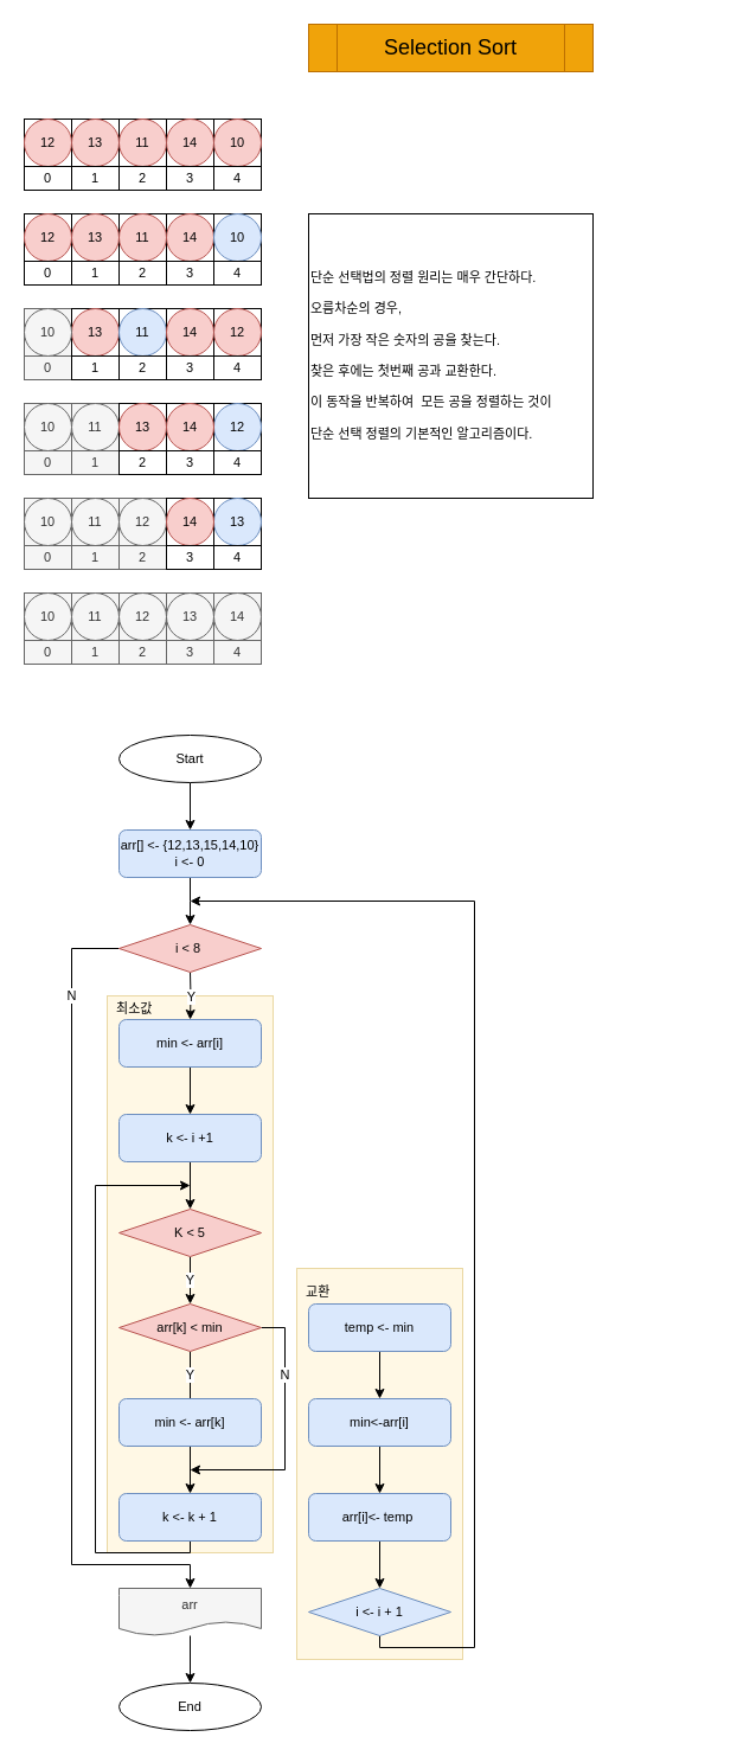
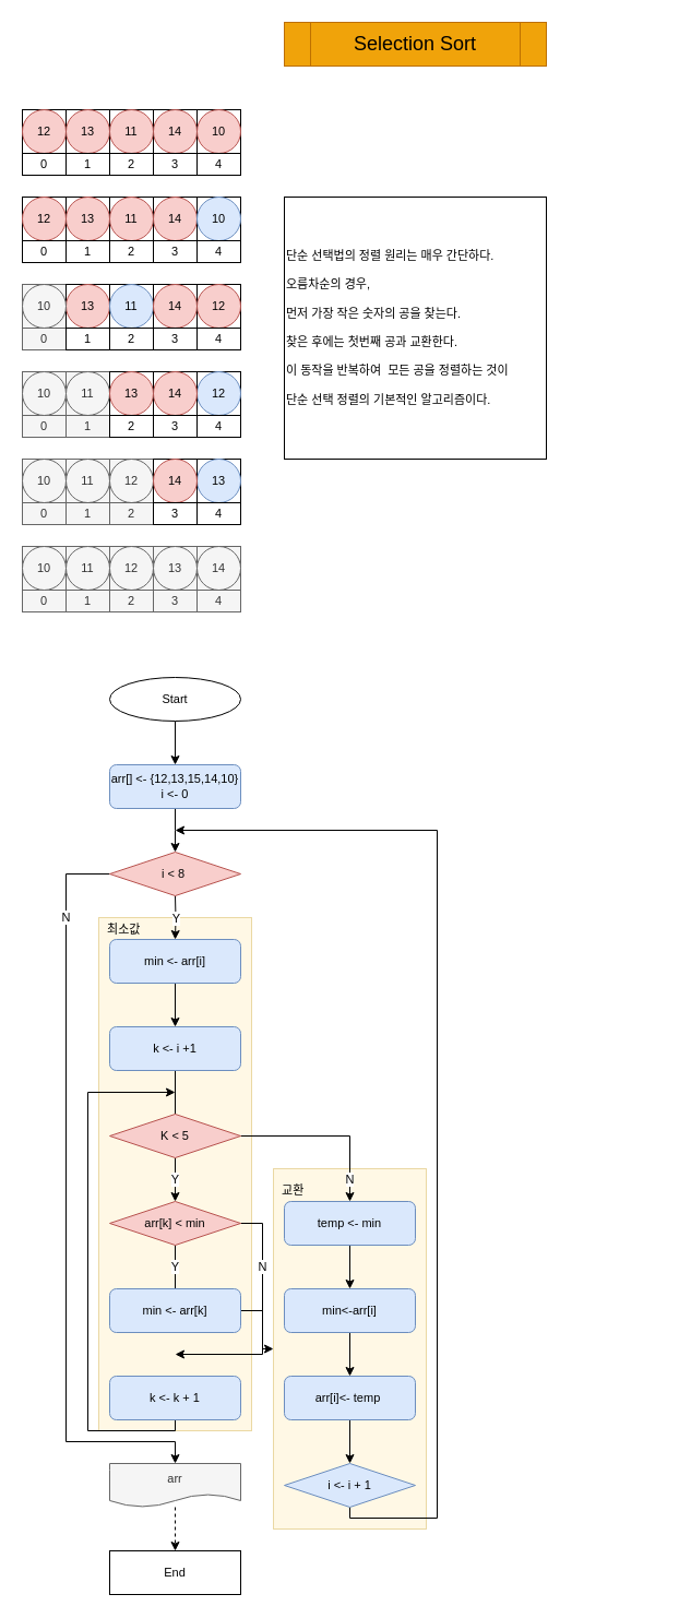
- <mxCell id="121" style="edgeStyle=orthogonalEdgeStyle;rounded=0;orthogonalLoop=1;jettySize=auto;html=1;entryX=0.5;entryY=0;entryDx=0;entryDy=0;fontSize=11;" edge="1" parent="1" source="122" target="125"><mxGeometry relative="1" as="geometry" /></mxCell>
+ <mxCell id="121" style="edgeStyle=orthogonalEdgeStyle;rounded=0;orthogonalLoop=1;jettySize=auto;html=1;entryX=0.5;entryY=0;entryDx=0;entryDy=0;fontSize=11;endArrow=none;" edge="1" parent="1" source="122" target="125"><mxGeometry relative="1" as="geometry" /></mxCell>
+ <mxCell id="123" value="N" style="edgeStyle=orthogonalEdgeStyle;rounded=0;orthogonalLoop=1;jettySize=auto;html=1;entryX=0.5;entryY=0;entryDx=0;entryDy=0;fontSize=11;" edge="1" parent="1" source="125" target="114"><mxGeometry x="0.75" relative="1" as="geometry"><mxPoint as="offset" /></mxGeometry></mxCell>
- <mxCell id="102" style="edgeStyle=orthogonalEdgeStyle;rounded=0;orthogonalLoop=1;jettySize=auto;html=1;entryX=0.5;entryY=0;entryDx=0;entryDy=0;fontSize=11;" edge="1" parent="1" source="103" target="127"><mxGeometry relative="1" as="geometry" /></mxCell>
+ <mxCell id="102" style="edgeStyle=orthogonalEdgeStyle;rounded=0;orthogonalLoop=1;jettySize=auto;html=1;fontSize=11;" edge="1" parent="1" source="103" target="3"><mxGeometry relative="1" as="geometry" /></mxCell>
- <mxCell id="128" style="edgeStyle=orthogonalEdgeStyle;rounded=0;orthogonalLoop=1;jettySize=auto;html=1;entryX=0.5;entryY=0;entryDx=0;entryDy=0;fontSize=11;" edge="1" parent="1" source="129" target="108"><mxGeometry relative="1" as="geometry" /></mxCell>
+ <mxCell id="128" style="edgeStyle=orthogonalEdgeStyle;rounded=0;orthogonalLoop=1;jettySize=auto;html=1;entryX=0.5;entryY=0;entryDx=0;entryDy=0;fontSize=11;dashed=1;" edge="1" parent="1" source="129" target="108"><mxGeometry relative="1" as="geometry" /></mxCell>
- <mxCell id="108" value="End" style="ellipse;whiteSpace=wrap;html=1;fontSize=11;" vertex="1" parent="1"><mxGeometry x="100" y="1420" width="120" height="40" as="geometry" /></mxCell>
+ <mxCell id="108" value="End" style="whiteSpace=wrap;html=1;fontSize=11;rounded=0;" vertex="1" parent="1"><mxGeometry x="100" y="1420" width="120" height="40" as="geometry" /></mxCell>
